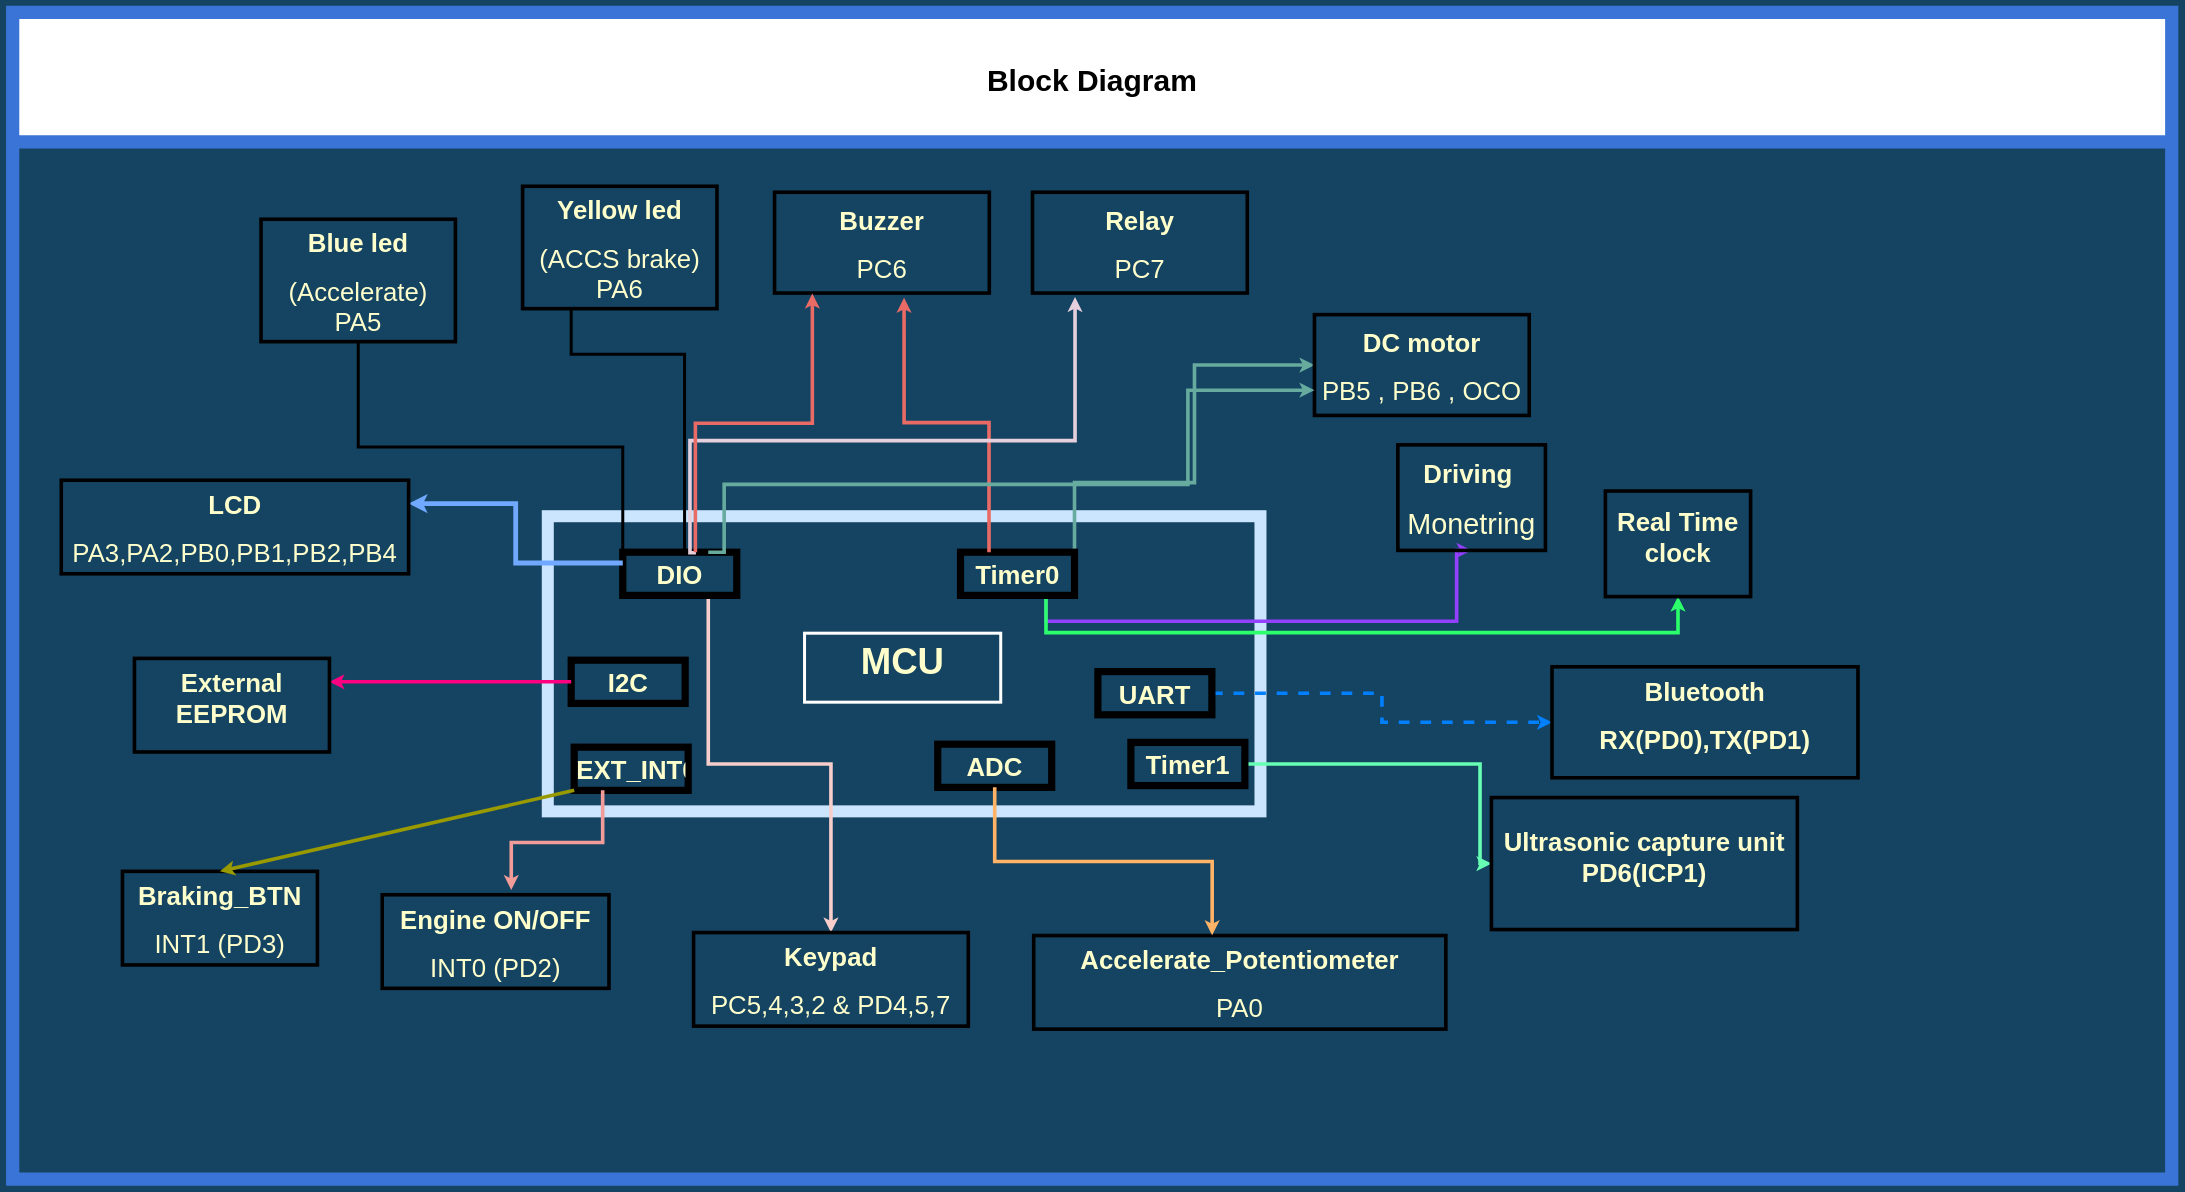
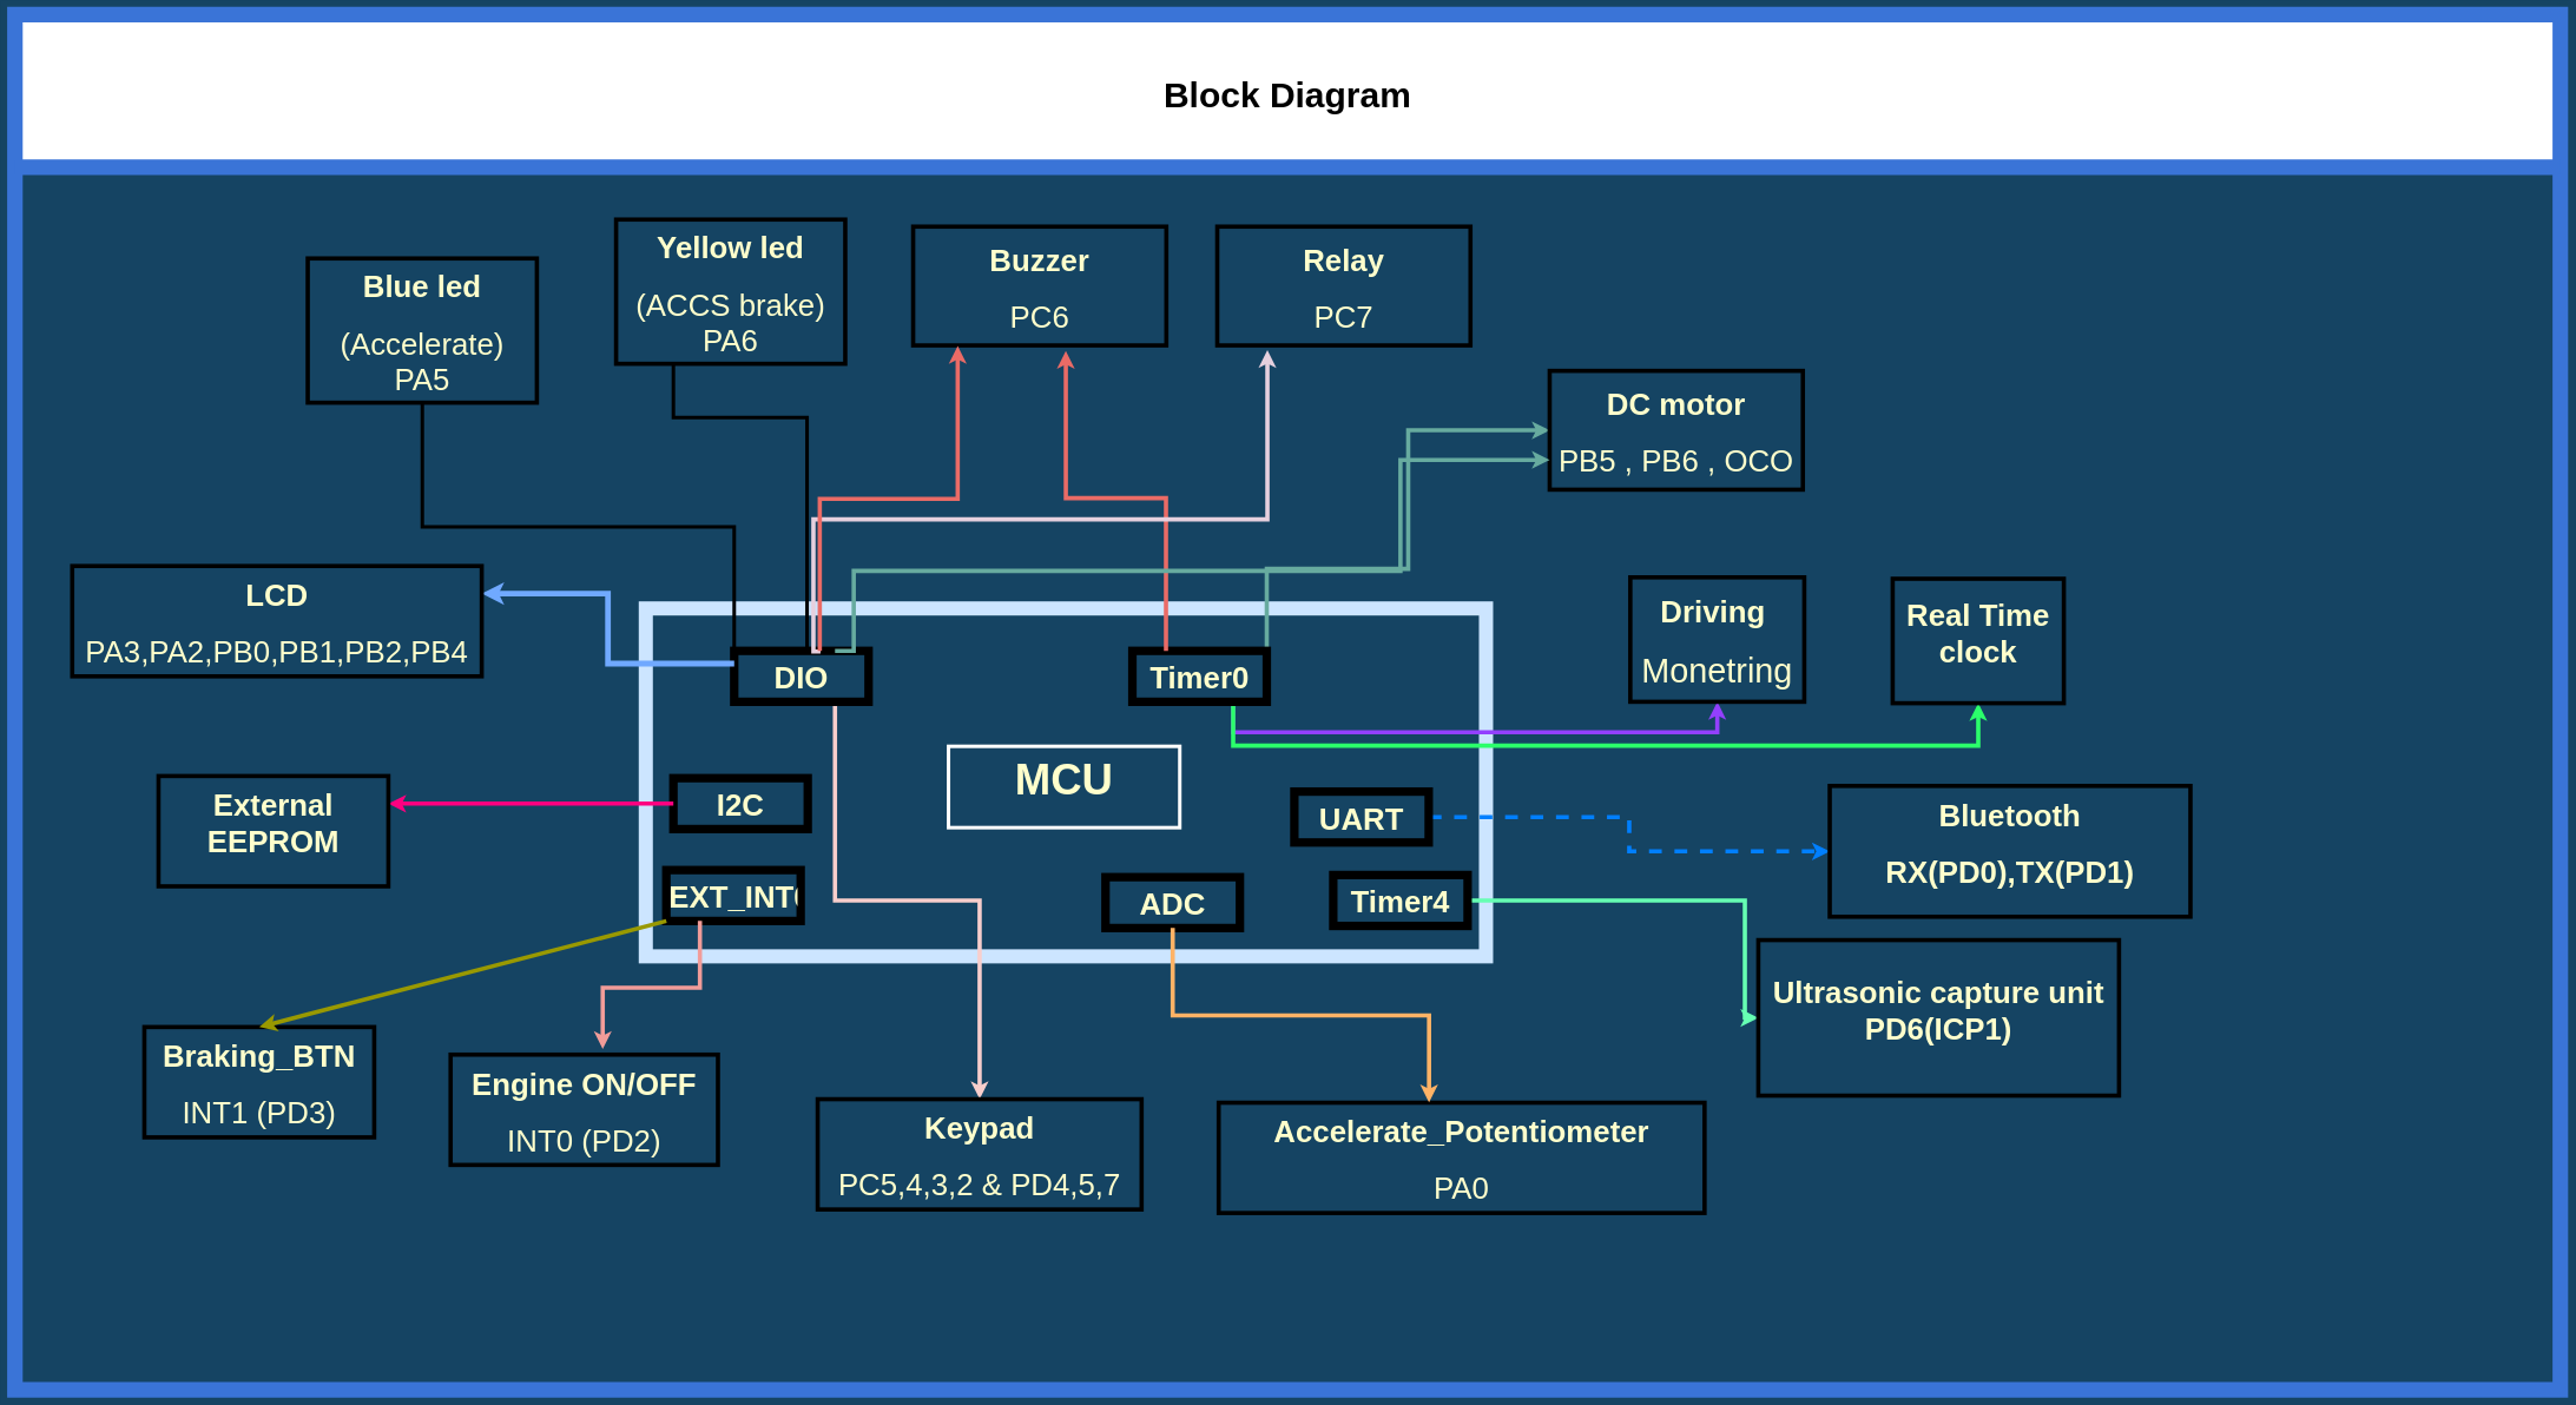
- <mxCell id="24" value="&lt;h1 style=&quot;font-size: 43px;&quot;&gt;&lt;font color=&quot;#ffffcc&quot;&gt;Driving&amp;nbsp;&lt;/font&gt;&lt;/h1&gt;&lt;div&gt;&lt;font style=&quot;font-size: 48px;&quot; color=&quot;#ffffcc&quot;&gt;Monetring&lt;/font&gt;&lt;/div&gt;" style="text;html=1;spacing=5;spacingTop=-20;whiteSpace=wrap;overflow=hidden;rounded=0;align=center;verticalAlign=middle;strokeColor=#000000;strokeWidth=6;" parent="2" vertex="1"><mxGeometry x="2309" y="721" width="246" height="176" as="geometry" /></mxCell>
+ <mxCell id="24" value="&lt;h1 style=&quot;font-size: 43px;&quot;&gt;&lt;font color=&quot;#ffffcc&quot;&gt;Driving&amp;nbsp;&lt;/font&gt;&lt;/h1&gt;&lt;div&gt;&lt;font style=&quot;font-size: 48px;&quot; color=&quot;#ffffcc&quot;&gt;Monetring&lt;/font&gt;&lt;/div&gt;" style="text;html=1;spacing=5;spacingTop=-20;whiteSpace=wrap;overflow=hidden;rounded=0;align=center;verticalAlign=middle;strokeColor=#000000;strokeWidth=6;" parent="2" vertex="1"><mxGeometry x="2284" y="796" width="246" height="176" as="geometry" /></mxCell>
- <mxCell id="27" value="&lt;h1 style=&quot;font-size: 43px;&quot;&gt;&lt;font color=&quot;#ffffcc&quot;&gt;Timer1&lt;/font&gt;&lt;/h1&gt;" style="text;html=1;spacing=5;spacingTop=-20;whiteSpace=wrap;overflow=hidden;rounded=0;align=center;verticalAlign=middle;strokeColor=default;strokeWidth=12;" parent="2" vertex="1"><mxGeometry x="1864" y="1217" width="190" height="72" as="geometry" /></mxCell>
+ <mxCell id="27" value="&lt;h1 style=&quot;font-size: 43px;&quot;&gt;&lt;font color=&quot;#ffffcc&quot;&gt;Timer4&lt;/font&gt;&lt;/h1&gt;" style="text;html=1;spacing=5;spacingTop=-20;whiteSpace=wrap;overflow=hidden;rounded=0;align=center;verticalAlign=middle;strokeColor=default;strokeWidth=12;" parent="2" vertex="1"><mxGeometry x="1864" y="1217" width="190" height="72" as="geometry" /></mxCell>
- <mxCell id="7" value="&lt;h1 style=&quot;font-size: 43px;&quot;&gt;&lt;font color=&quot;#ffffcc&quot;&gt;EXT_INT0&lt;/font&gt;&lt;/h1&gt;" style="text;html=1;spacing=5;spacingTop=-20;whiteSpace=wrap;overflow=hidden;rounded=0;align=center;verticalAlign=middle;strokeColor=default;strokeWidth=12;" parent="2" vertex="1"><mxGeometry x="936" y="1225" width="190" height="72" as="geometry" /></mxCell>
+ <mxCell id="7" value="&lt;h1 style=&quot;font-size: 43px;&quot;&gt;&lt;font color=&quot;#ffffcc&quot;&gt;EXT_INT0&lt;/font&gt;&lt;/h1&gt;" style="text;html=1;spacing=5;spacingTop=-20;whiteSpace=wrap;overflow=hidden;rounded=0;align=center;verticalAlign=middle;strokeColor=default;strokeWidth=12;" parent="2" vertex="1"><mxGeometry x="921" y="1210" width="190" height="72" as="geometry" /></mxCell>
